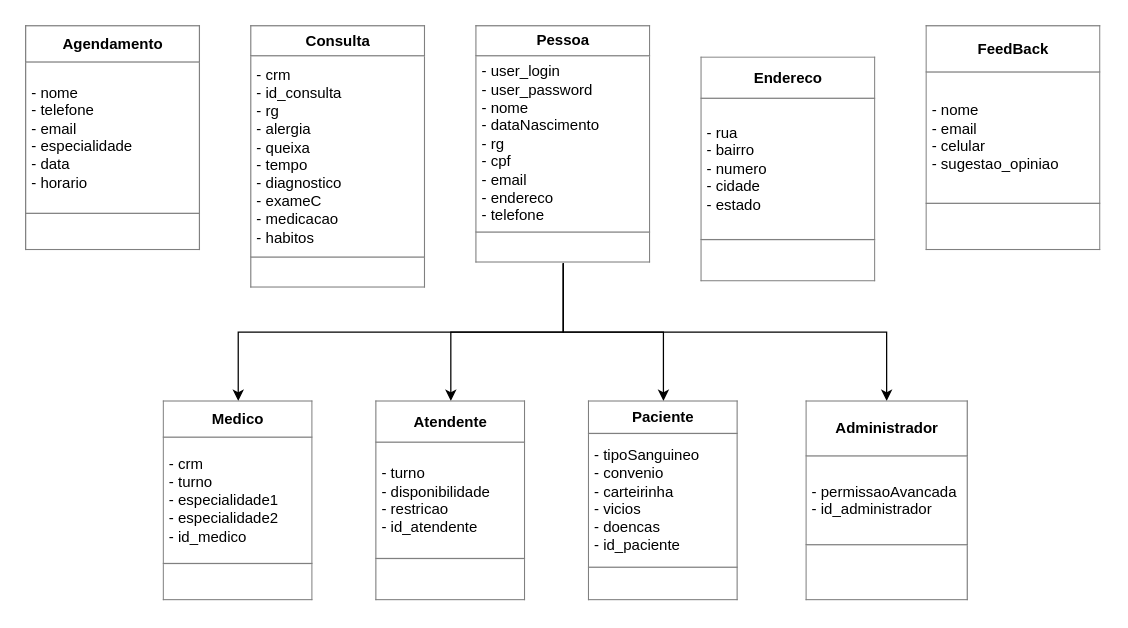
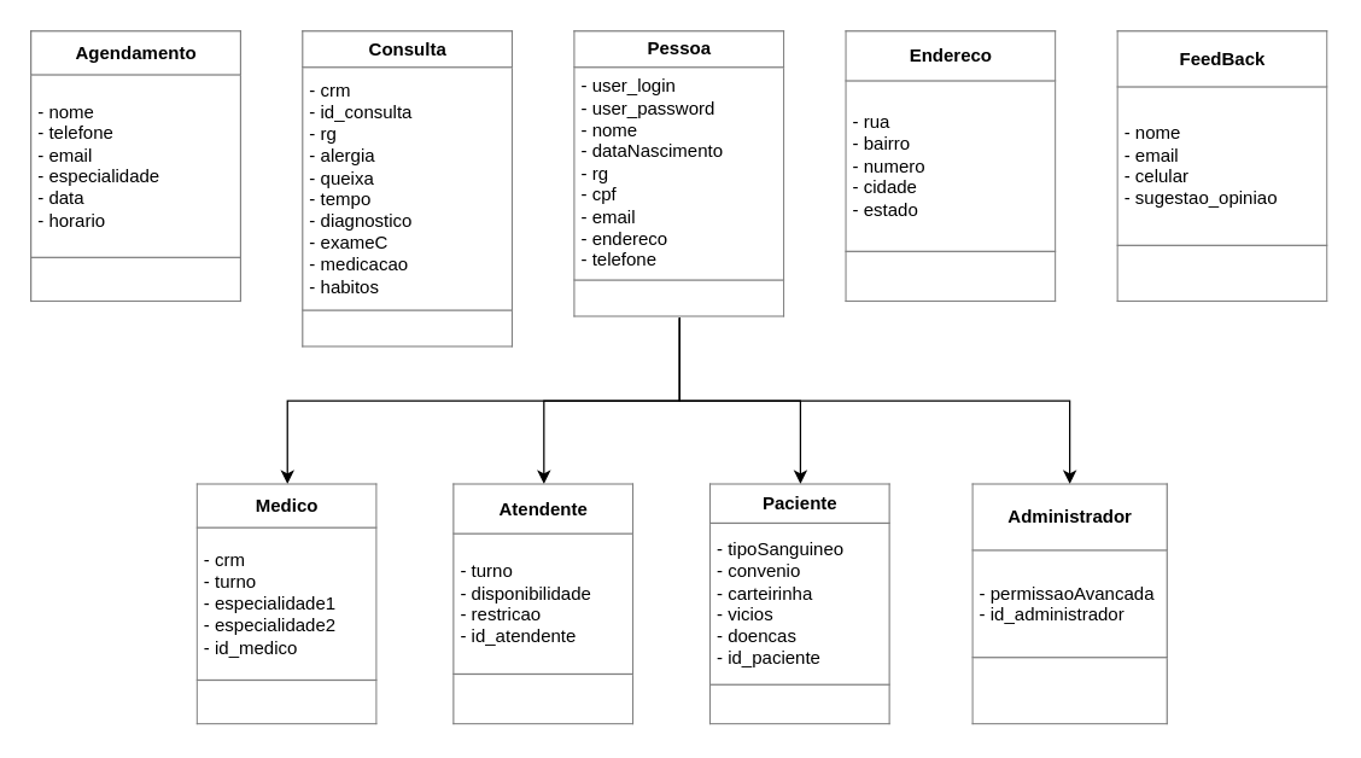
- <mxCell id="13" value="&lt;table border=&quot;1&quot; width=&quot;100%&quot; cellpadding=&quot;4&quot; style=&quot;width: 100% ; height: 100% ; border-collapse: collapse&quot;&gt;&lt;tbody&gt;&lt;tr&gt;&lt;th align=&quot;center&quot;&gt;Endereco&lt;/th&gt;&lt;/tr&gt;&lt;tr&gt;&lt;td&gt;- rua&lt;br&gt;- bairro&lt;br&gt;- numero&lt;br&gt;- cidade&lt;br&gt;- estado&lt;br&gt;&lt;/td&gt;&lt;/tr&gt;&lt;tr&gt;&lt;td align=&quot;center&quot;&gt;&lt;br&gt;&lt;/td&gt;&lt;/tr&gt;&lt;/tbody&gt;&lt;/table&gt;" style="text;html=1;strokeColor=none;fillColor=none;overflow=fill;" parent="1" vertex="1"><mxGeometry x="560" y="45" width="140" height="180" as="geometry" /></mxCell>
+ <mxCell id="13" value="&lt;table border=&quot;1&quot; width=&quot;100%&quot; cellpadding=&quot;4&quot; style=&quot;width: 100% ; height: 100% ; border-collapse: collapse&quot;&gt;&lt;tbody&gt;&lt;tr&gt;&lt;th align=&quot;center&quot;&gt;Endereco&lt;/th&gt;&lt;/tr&gt;&lt;tr&gt;&lt;td&gt;- rua&lt;br&gt;- bairro&lt;br&gt;- numero&lt;br&gt;- cidade&lt;br&gt;- estado&lt;br&gt;&lt;/td&gt;&lt;/tr&gt;&lt;tr&gt;&lt;td align=&quot;center&quot;&gt;&lt;br&gt;&lt;/td&gt;&lt;/tr&gt;&lt;/tbody&gt;&lt;/table&gt;" style="text;html=1;strokeColor=none;fillColor=none;overflow=fill;" parent="1" vertex="1"><mxGeometry x="560" y="20" width="140" height="180" as="geometry" /></mxCell>
